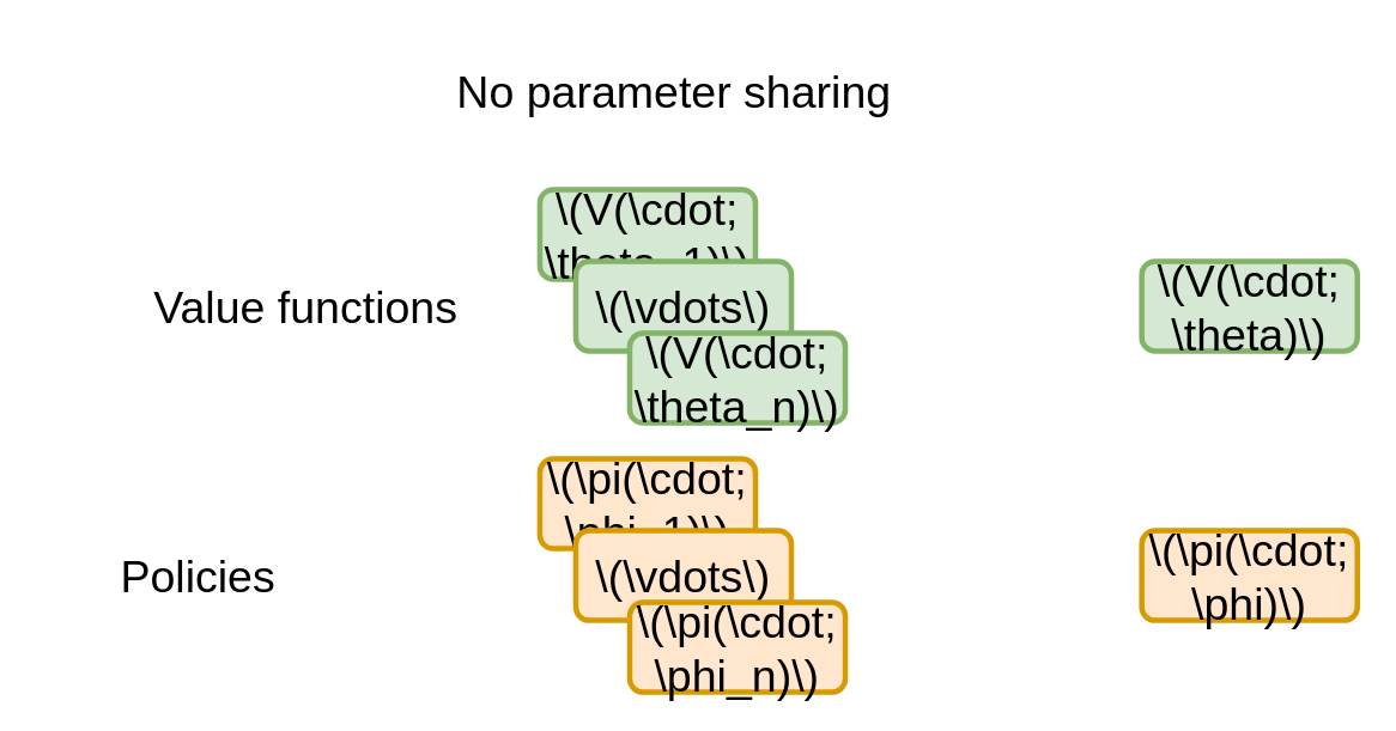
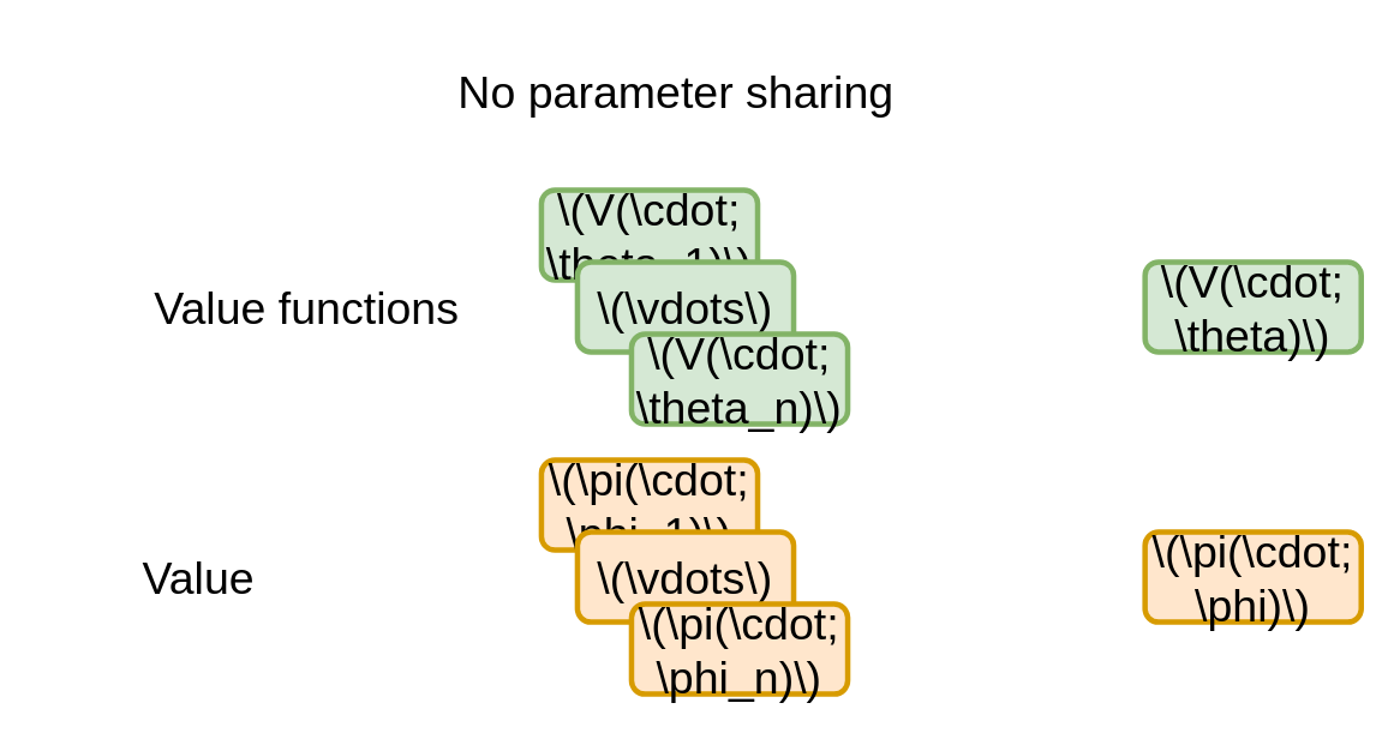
- <mxCell id="10" value="&lt;font style=&quot;font-size: 25px;&quot;&gt;Policies&lt;/font&gt;" style="text;html=1;align=center;verticalAlign=middle;whiteSpace=wrap;rounded=0;" parent="1" vertex="1"><mxGeometry x="20" y="290" width="180" height="60" as="geometry" /></mxCell>
+ <mxCell id="10" value="&lt;font style=&quot;font-size: 25px;&quot;&gt;Value&lt;/font&gt;" style="text;html=1;align=center;verticalAlign=middle;whiteSpace=wrap;rounded=0;" parent="1" vertex="1"><mxGeometry x="20" y="290" width="180" height="60" as="geometry" /></mxCell>
